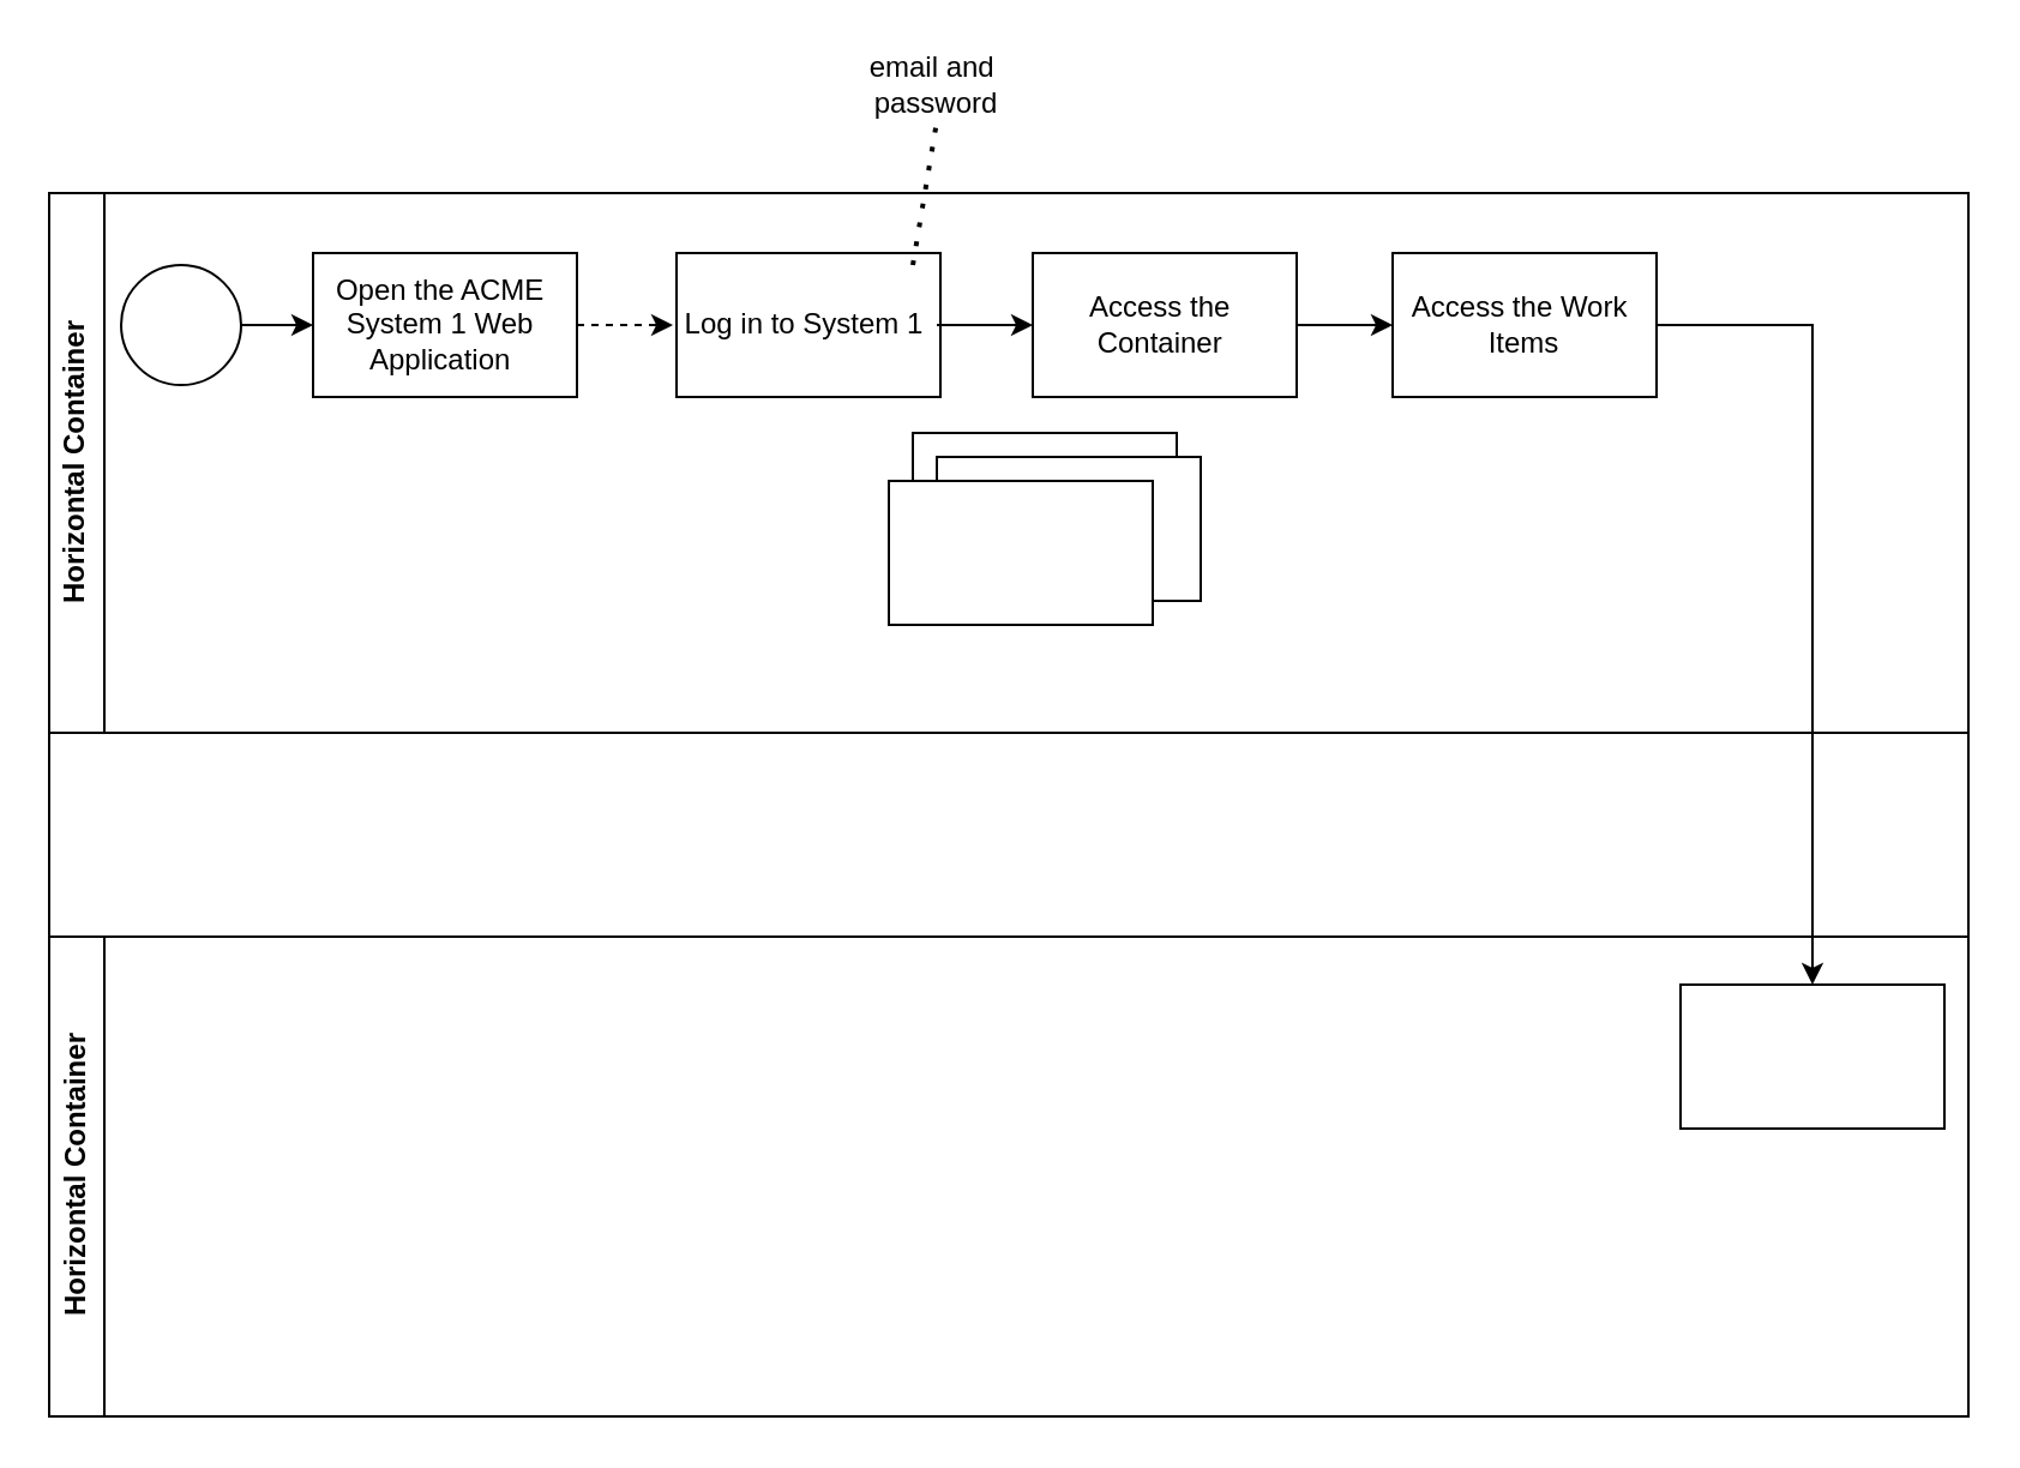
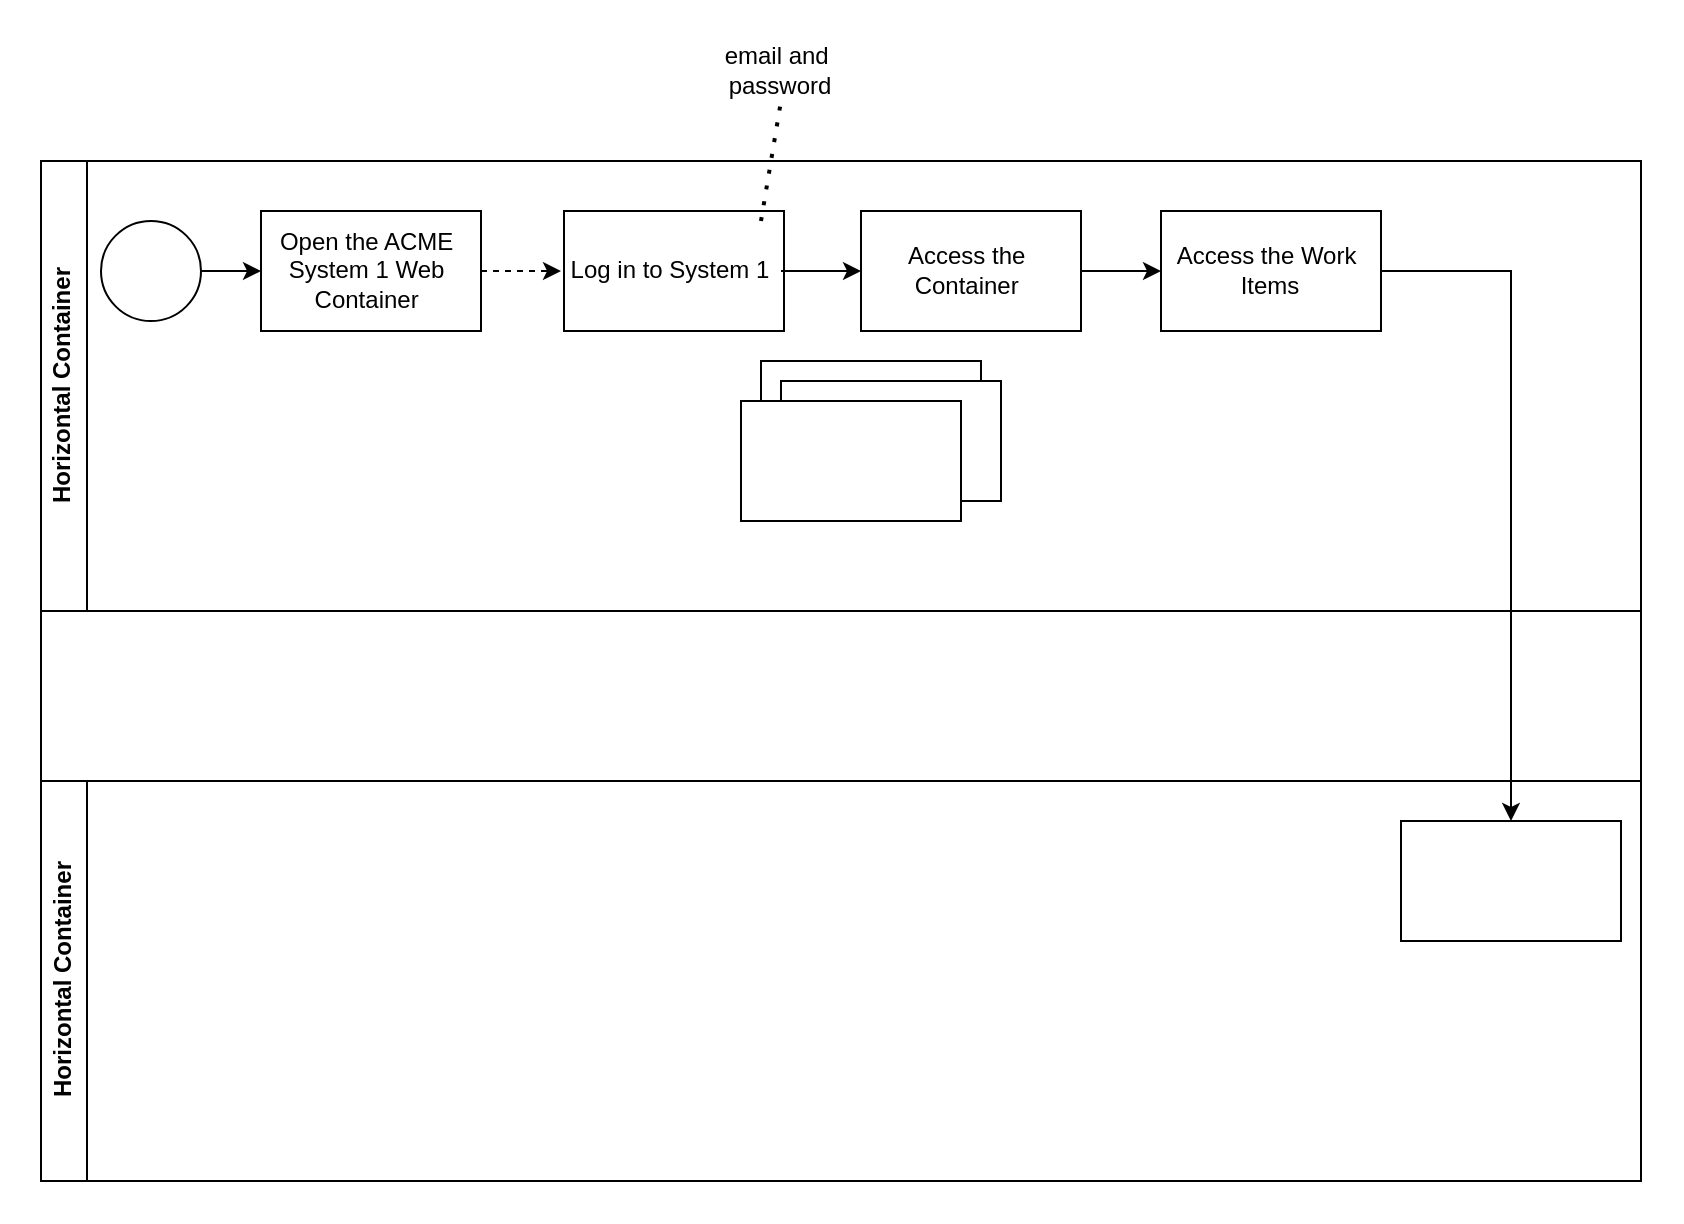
- <mxCell id="16" value="&lt;div&gt;Open the ACME&amp;nbsp;&lt;/div&gt;&lt;div&gt;System 1 Web&amp;nbsp;&lt;/div&gt;&lt;div&gt;Application&amp;nbsp;&lt;/div&gt;" style="text;html=1;strokeColor=none;fillColor=none;align=center;verticalAlign=middle;whiteSpace=wrap;rounded=0;" vertex="1" parent="15"><mxGeometry x="110" y="40" width="110" height="30" as="geometry" /></mxCell>
+ <mxCell id="16" value="&lt;div&gt;Open the ACME&amp;nbsp;&lt;/div&gt;&lt;div&gt;System 1 Web&amp;nbsp;&lt;/div&gt;&lt;div&gt;Container&amp;nbsp;&lt;/div&gt;" style="text;html=1;strokeColor=none;fillColor=none;align=center;verticalAlign=middle;whiteSpace=wrap;rounded=0;" vertex="1" parent="15"><mxGeometry x="110" y="40" width="110" height="30" as="geometry" /></mxCell>
